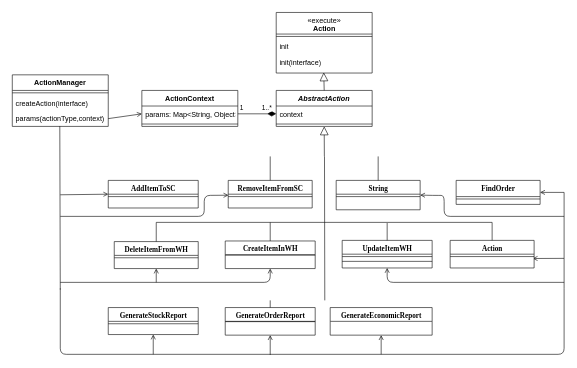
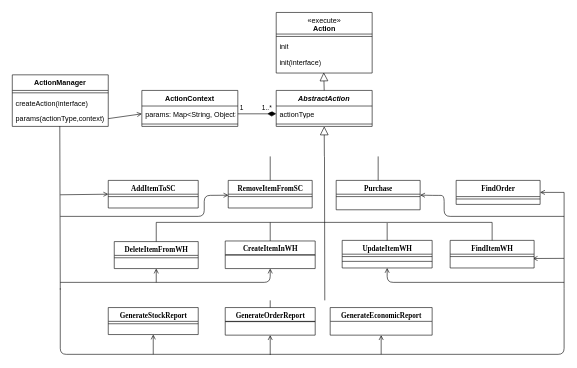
- <mxCell id="62" value="context" style="text;html=1;strokeColor=none;fillColor=none;align=left;verticalAlign=top;spacingLeft=4;spacingRight=4;whiteSpace=wrap;overflow=hidden;rotatable=0;points=[[0,0.5],[1,0.5]];portConstraint=eastwest;" parent="61" vertex="1"><mxGeometry y="26" width="160" height="26" as="geometry" /></mxCell>
+ <mxCell id="62" value="actionType" style="text;html=1;strokeColor=none;fillColor=none;align=left;verticalAlign=top;spacingLeft=4;spacingRight=4;whiteSpace=wrap;overflow=hidden;rotatable=0;points=[[0,0.5],[1,0.5]];portConstraint=eastwest;" parent="61" vertex="1"><mxGeometry y="26" width="160" height="26" as="geometry" /></mxCell>
- <mxCell id="30" value="String" style="swimlane;html=1;fontStyle=1;align=center;verticalAlign=top;childLayout=stackLayout;horizontal=1;startSize=23;horizontalStack=0;resizeParent=1;resizeLast=0;collapsible=1;marginBottom=0;swimlaneFillColor=#ffffff;rounded=0;shadow=0;comic=0;labelBackgroundColor=none;strokeWidth=1;fillColor=none;fontFamily=Verdana;fontSize=12" parent="1" vertex="1"><mxGeometry x="560" y="300" width="140" height="49" as="geometry"><mxRectangle x="-500" y="540" width="90" height="23" as="alternateBounds" /></mxGeometry></mxCell>
+ <mxCell id="30" value="Purchase" style="swimlane;html=1;fontStyle=1;align=center;verticalAlign=top;childLayout=stackLayout;horizontal=1;startSize=23;horizontalStack=0;resizeParent=1;resizeLast=0;collapsible=1;marginBottom=0;swimlaneFillColor=#ffffff;rounded=0;shadow=0;comic=0;labelBackgroundColor=none;strokeWidth=1;fillColor=none;fontFamily=Verdana;fontSize=12" parent="1" vertex="1"><mxGeometry x="560" y="300" width="140" height="49" as="geometry"><mxRectangle x="-500" y="540" width="90" height="23" as="alternateBounds" /></mxGeometry></mxCell>
- <mxCell id="34" value="Action" style="swimlane;html=1;fontStyle=1;align=center;verticalAlign=top;childLayout=stackLayout;horizontal=1;startSize=23;horizontalStack=0;resizeParent=1;resizeLast=0;collapsible=1;marginBottom=0;swimlaneFillColor=#ffffff;rounded=0;shadow=0;comic=0;labelBackgroundColor=none;strokeWidth=1;fillColor=none;fontFamily=Verdana;fontSize=12" parent="1" vertex="1"><mxGeometry x="750" y="400" width="140" height="46" as="geometry" /></mxCell>
+ <mxCell id="34" value="FindItemWH" style="swimlane;html=1;fontStyle=1;align=center;verticalAlign=top;childLayout=stackLayout;horizontal=1;startSize=23;horizontalStack=0;resizeParent=1;resizeLast=0;collapsible=1;marginBottom=0;swimlaneFillColor=#ffffff;rounded=0;shadow=0;comic=0;labelBackgroundColor=none;strokeWidth=1;fillColor=none;fontFamily=Verdana;fontSize=12" parent="1" vertex="1"><mxGeometry x="750" y="400" width="140" height="46" as="geometry" /></mxCell>
